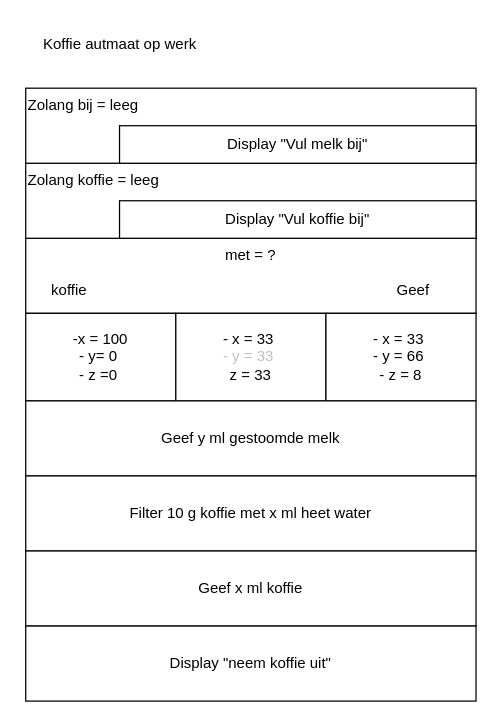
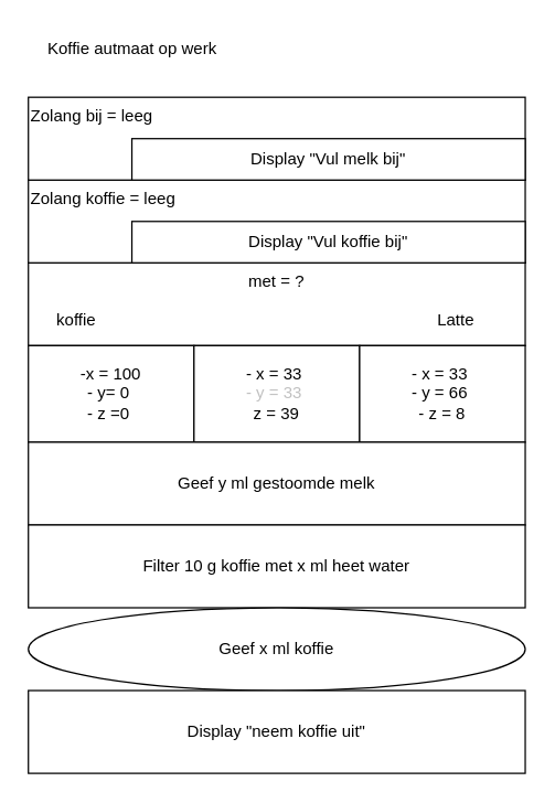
- <mxCell id="5" value="Geef" style="text;html=1;align=center;verticalAlign=middle;whiteSpace=wrap;rounded=0;" vertex="1" parent="1"><mxGeometry x="300" y="217" width="60" height="30" as="geometry" /></mxCell>
+ <mxCell id="5" value="Latte" style="text;html=1;align=center;verticalAlign=middle;whiteSpace=wrap;rounded=0;" vertex="1" parent="1"><mxGeometry x="300" y="217" width="60" height="30" as="geometry" /></mxCell>
- <mxCell id="7" value="- x = 33&amp;nbsp;&lt;div&gt;&lt;span style=&quot;color: rgb(192, 192, 192); background-color: transparent;&quot;&gt;- y = 33&amp;nbsp;&lt;/span&gt;&lt;div&gt;z = 33&lt;/div&gt;&lt;/div&gt;" style="rounded=0;whiteSpace=wrap;html=1;" vertex="1" parent="1"><mxGeometry x="140" y="250" width="120" height="70" as="geometry" /></mxCell>
+ <mxCell id="7" value="- x = 33&amp;nbsp;&lt;div&gt;&lt;span style=&quot;color: rgb(192, 192, 192); background-color: transparent;&quot;&gt;- y = 33&amp;nbsp;&lt;/span&gt;&lt;div&gt;z = 39&lt;/div&gt;&lt;/div&gt;" style="rounded=0;whiteSpace=wrap;html=1;" vertex="1" parent="1"><mxGeometry x="140" y="250" width="120" height="70" as="geometry" /></mxCell>
- <mxCell id="11" value="Geef x ml koffie" style="rounded=0;whiteSpace=wrap;html=1;verticalAlign=middle;" vertex="1" parent="1"><mxGeometry x="20" y="440" width="360" height="60" as="geometry" /></mxCell>
+ <mxCell id="11" value="Geef x ml koffie" style="ellipse;whiteSpace=wrap;html=1;verticalAlign=middle;" vertex="1" parent="1"><mxGeometry x="20" y="440" width="360" height="60" as="geometry" /></mxCell>
